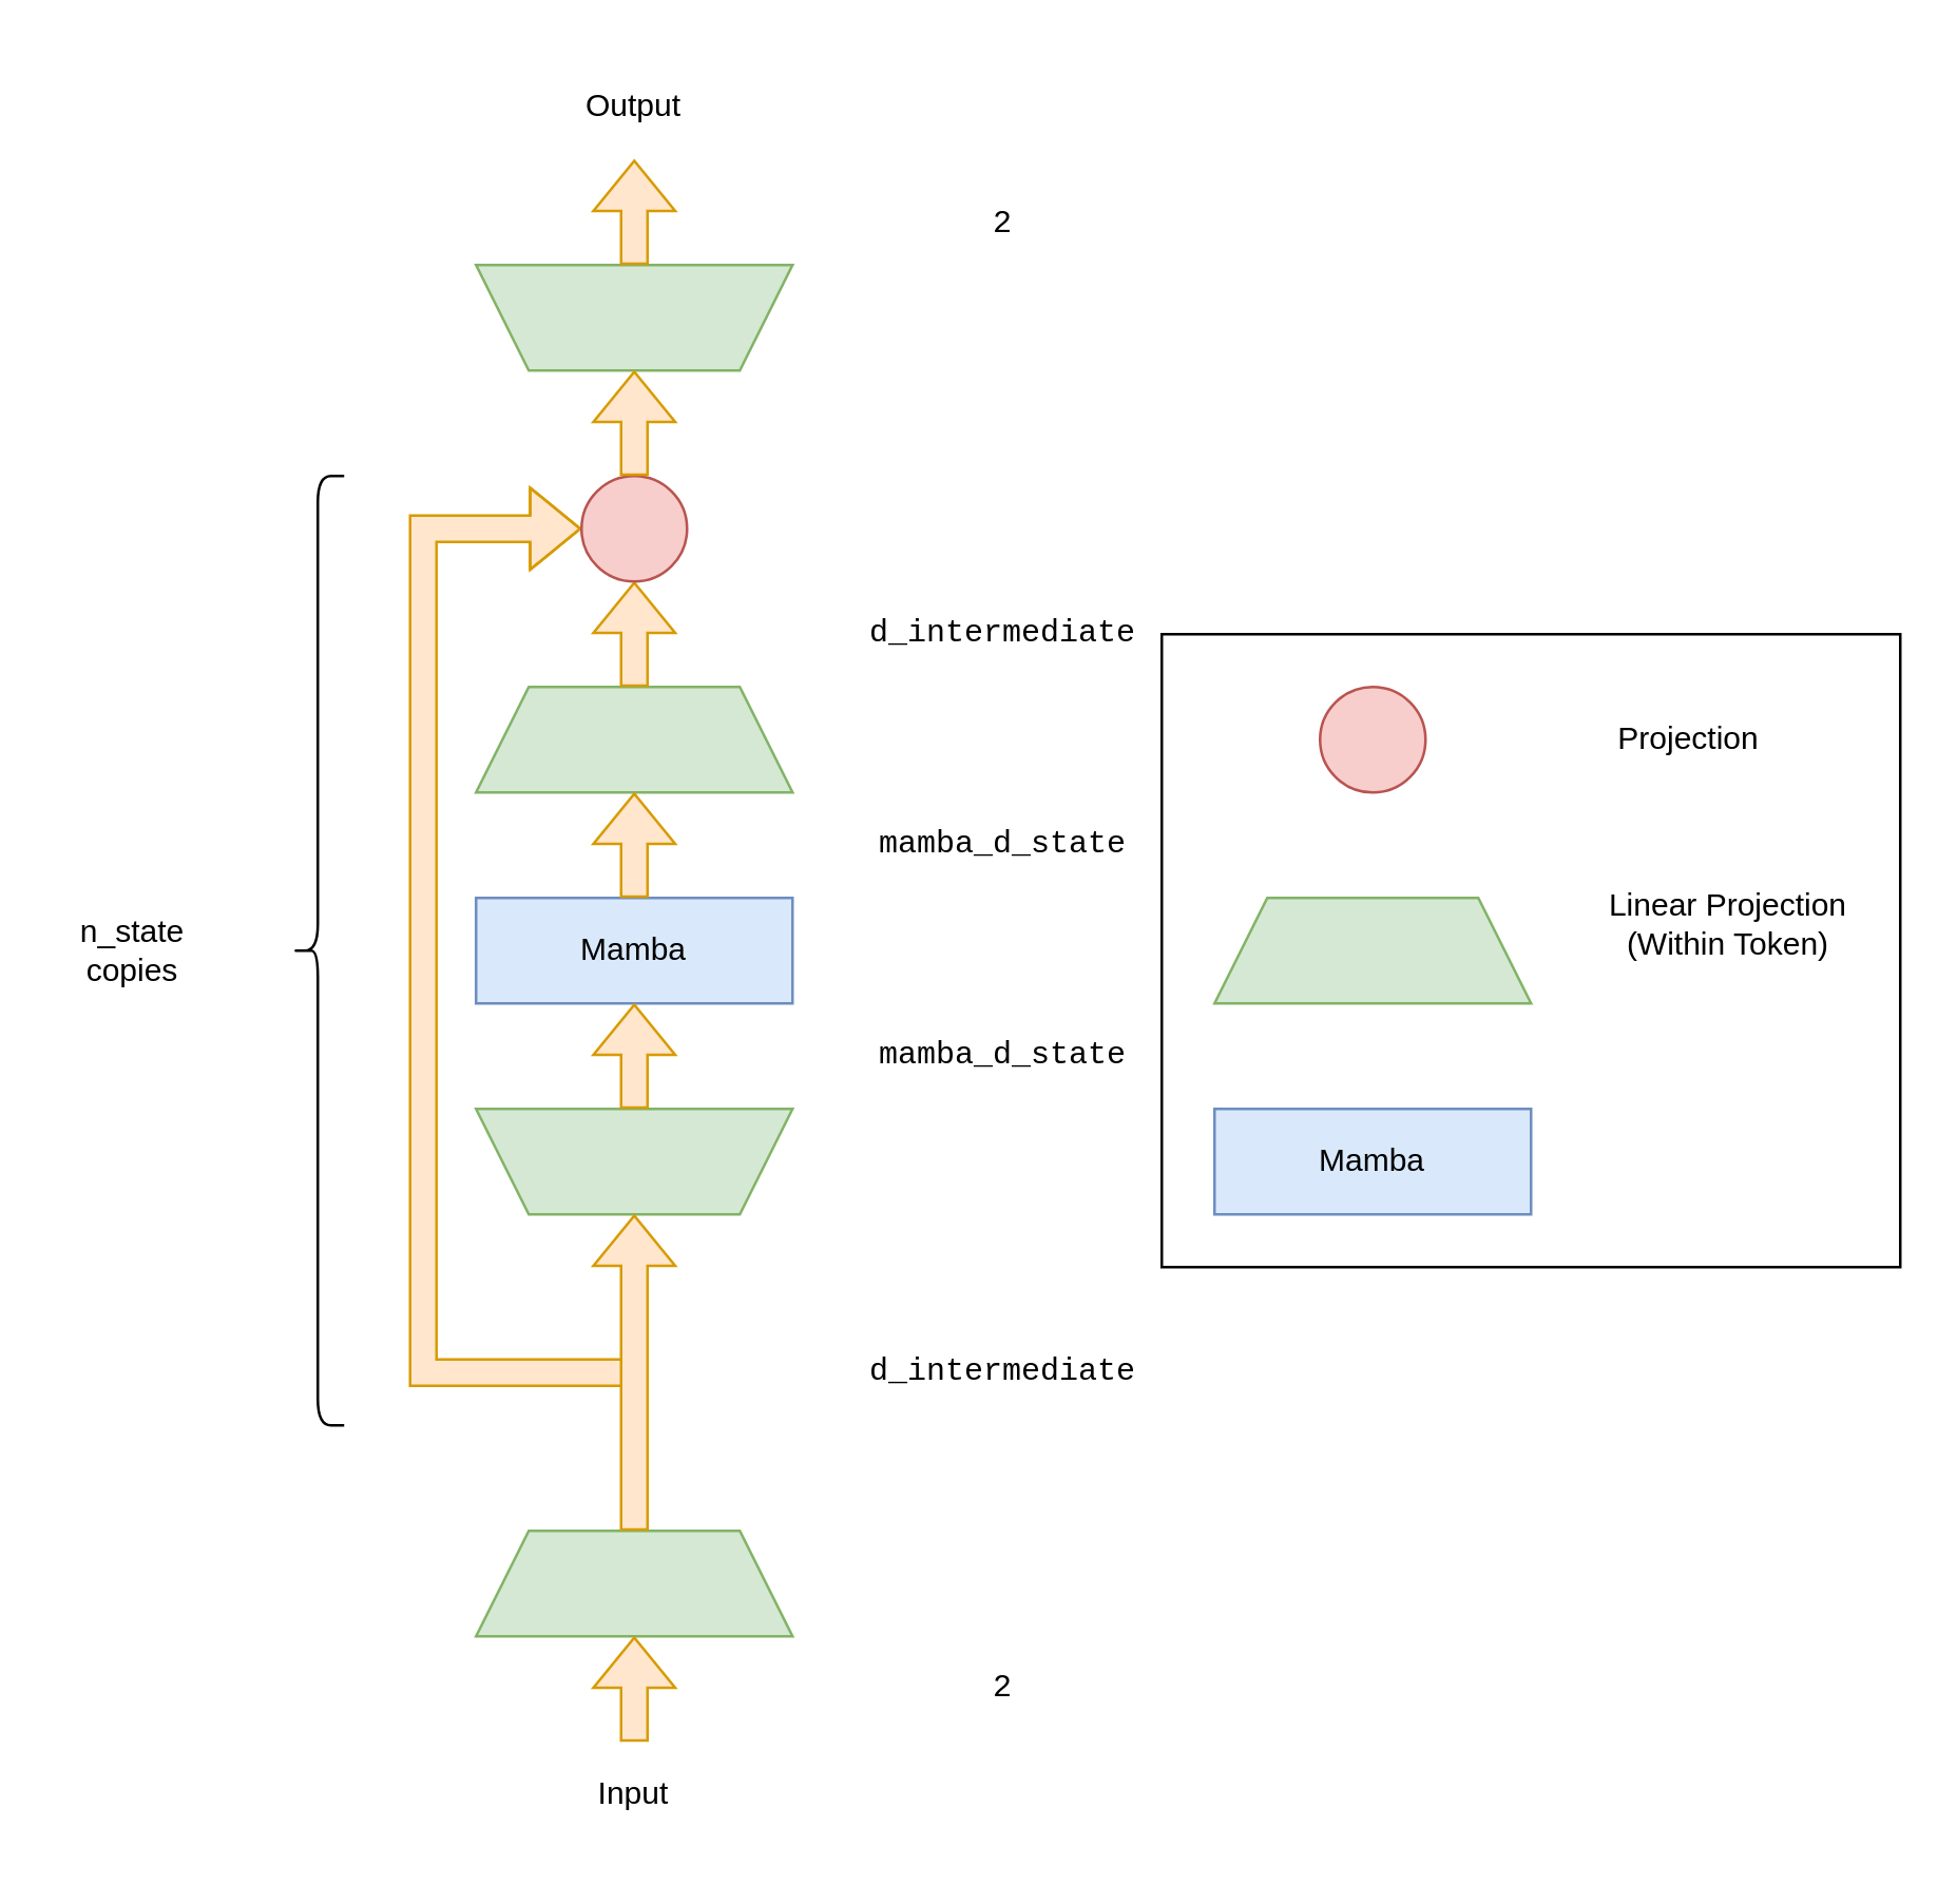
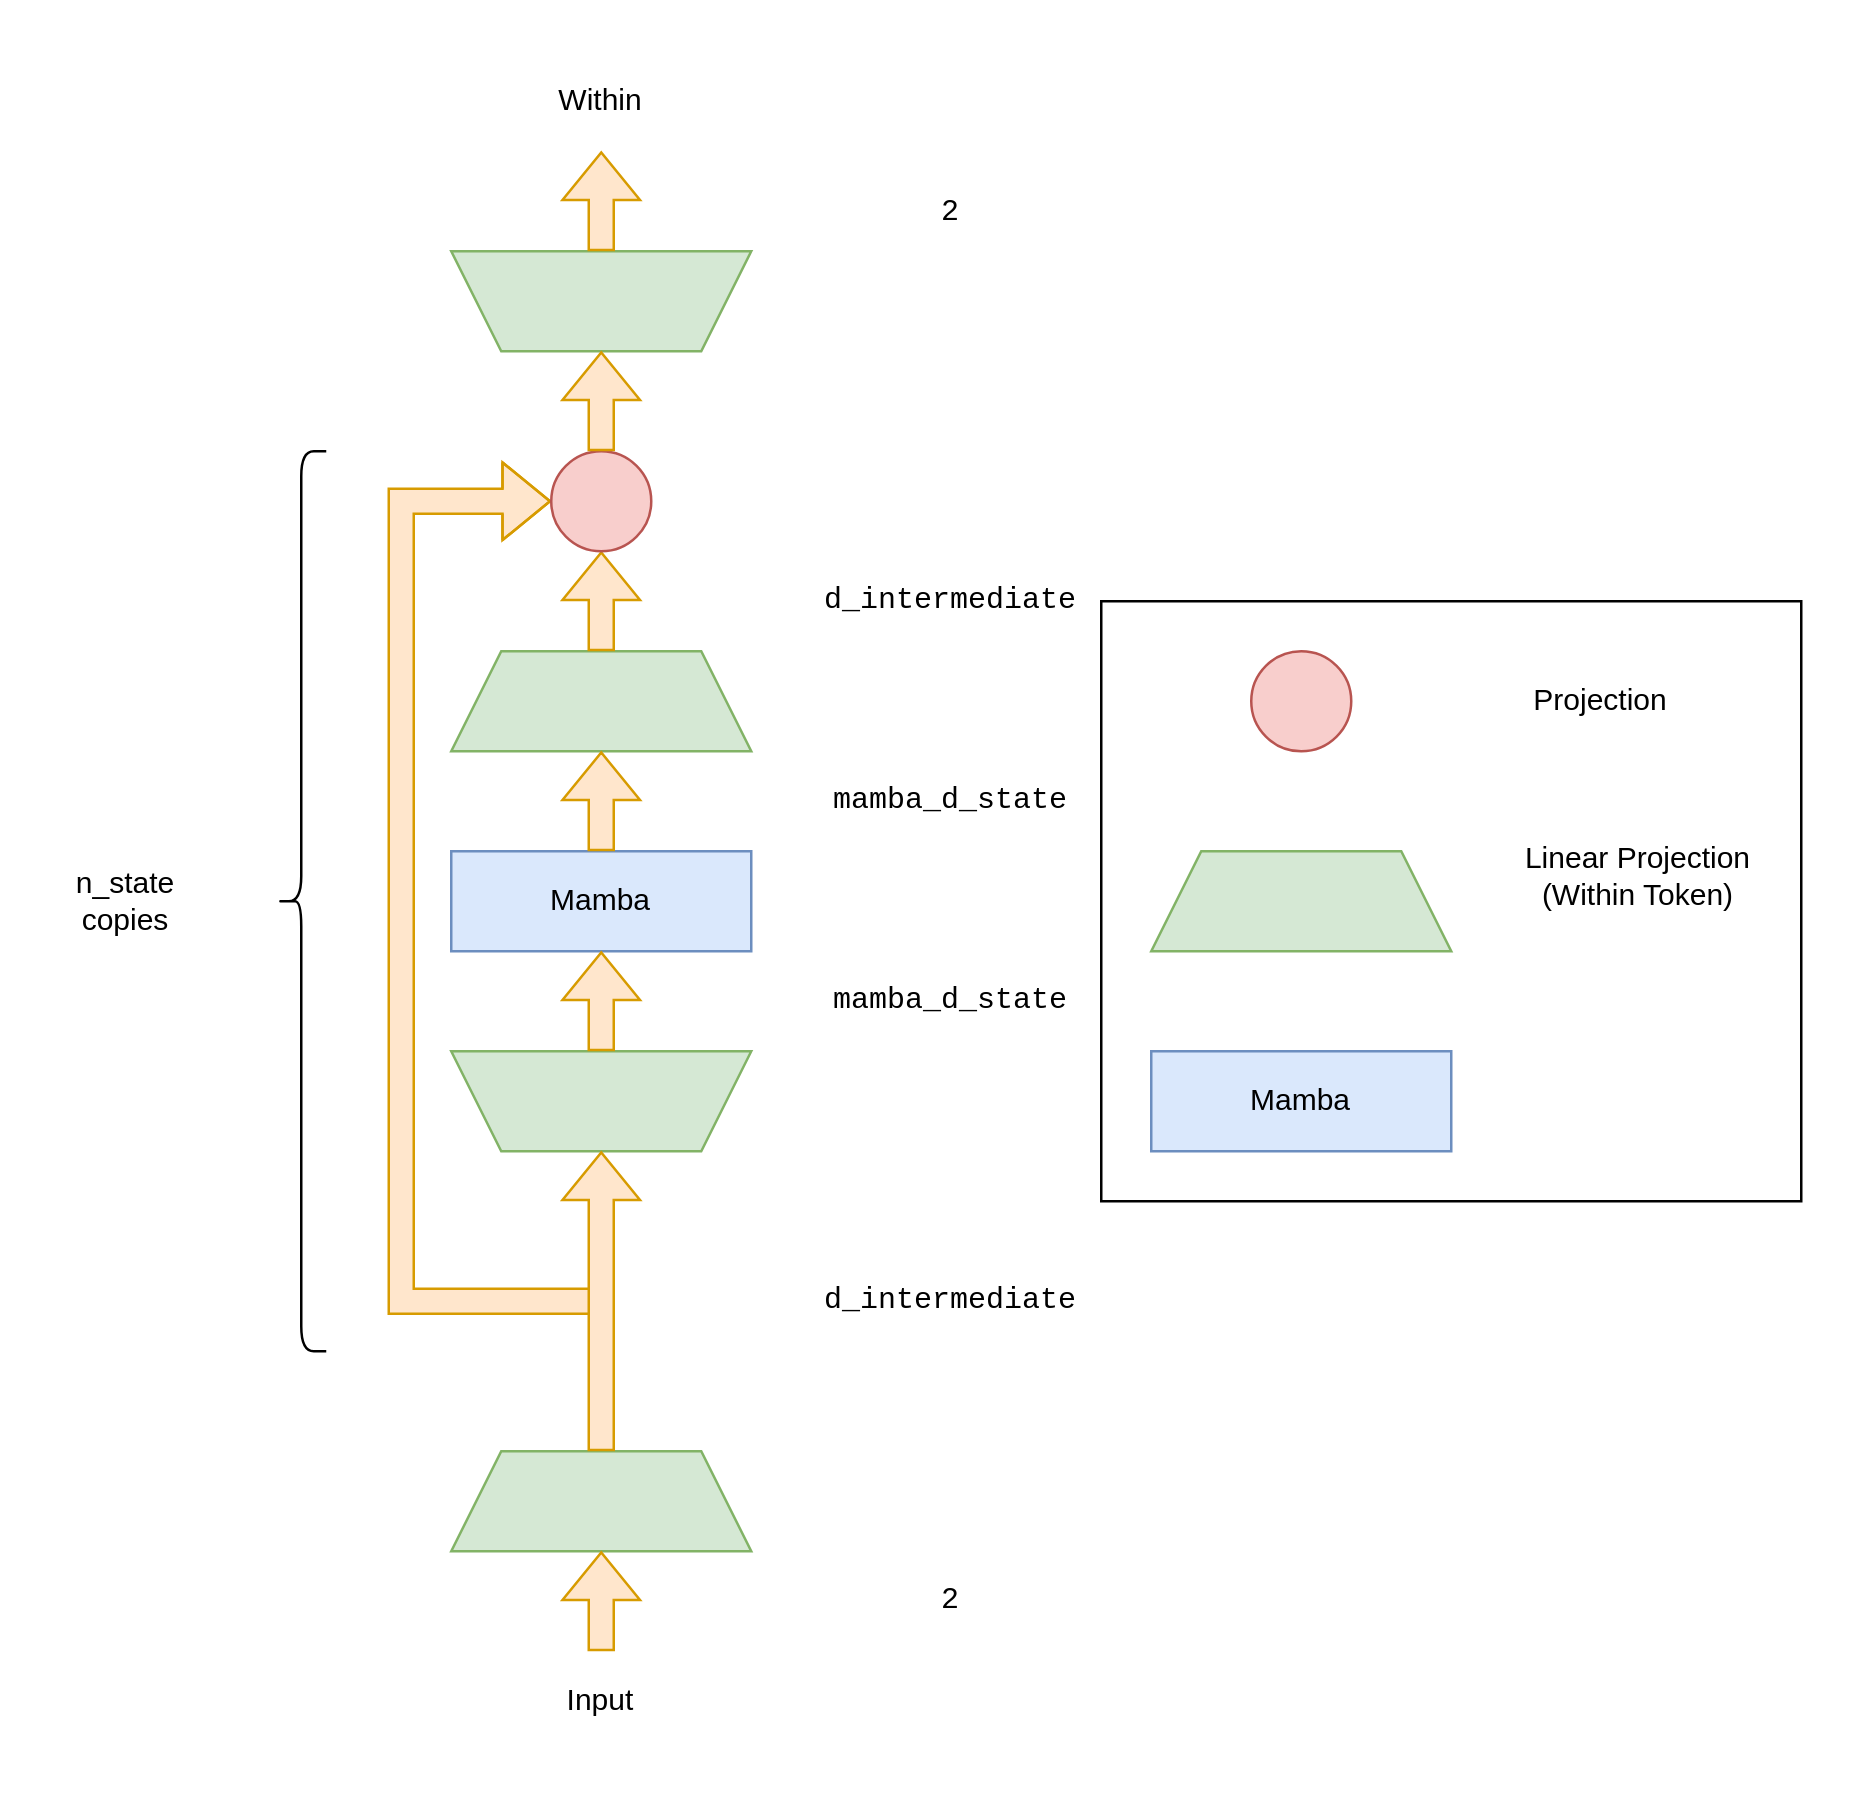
- <mxCell id="19" value="Output" style="text;strokeColor=none;align=center;fillColor=none;html=1;verticalAlign=middle;whiteSpace=wrap;rounded=0;" vertex="1" parent="1"><mxGeometry x="210" y="20" width="60" height="40" as="geometry" /></mxCell>
+ <mxCell id="19" value="Within" style="text;strokeColor=none;align=center;fillColor=none;html=1;verticalAlign=middle;whiteSpace=wrap;rounded=0;" vertex="1" parent="1"><mxGeometry x="210" y="20" width="60" height="40" as="geometry" /></mxCell>
